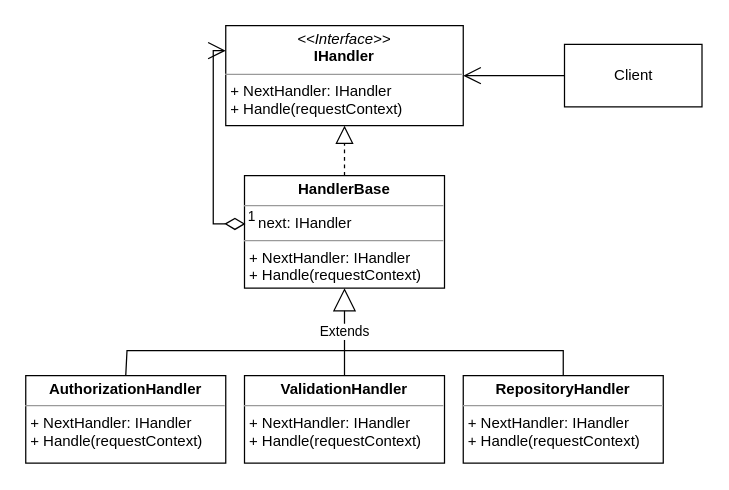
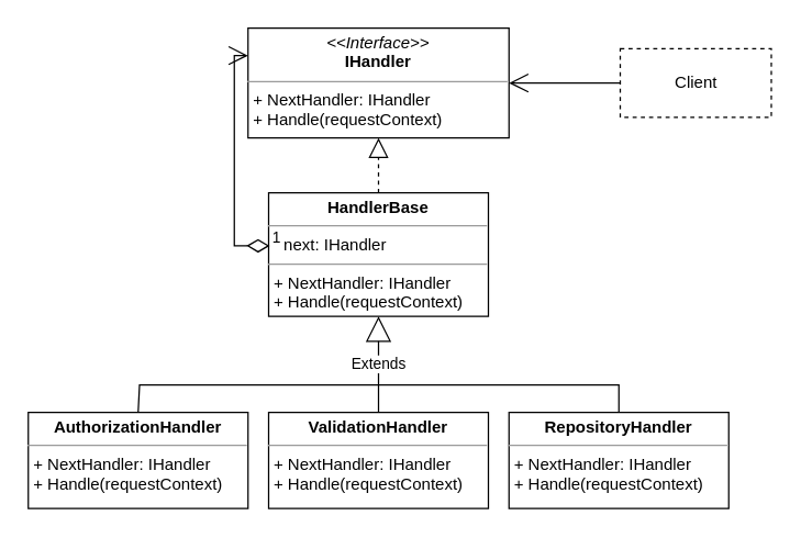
- <mxCell id="12" value="Client" style="html=1;" vertex="1" parent="1"><mxGeometry x="451" y="35" width="110" height="50" as="geometry" /></mxCell>
+ <mxCell id="12" value="Client" style="html=1;dashed=1;" vertex="1" parent="1"><mxGeometry x="451" y="35" width="110" height="50" as="geometry" /></mxCell>
